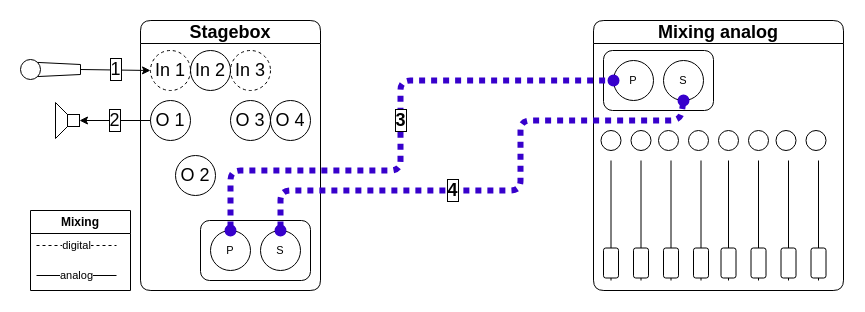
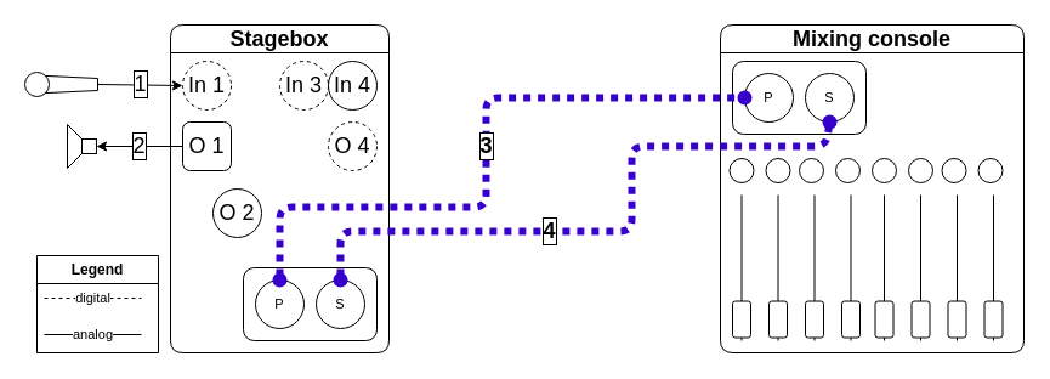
- <mxCell id="22" value="Mixing analog" style="swimlane;whiteSpace=wrap;html=1;rounded=1;fontFamily=Helvetica;fontSize=18;fontColor=default;fillColor=none;" parent="1" vertex="1"><mxGeometry x="593" width="250" height="270" as="geometry" y="20" /></mxCell>
+ <mxCell id="22" value="Mixing console" style="swimlane;whiteSpace=wrap;html=1;rounded=1;fontFamily=Helvetica;fontSize=18;fontColor=default;fillColor=none;" parent="1" vertex="1"><mxGeometry x="593" width="250" height="270" as="geometry" y="20" /></mxCell>
- <mxCell id="11" value="In 2" style="ellipse;whiteSpace=wrap;html=1;aspect=fixed;rounded=1;fontFamily=Helvetica;fontSize=18;fontColor=default;fillColor=none;" parent="9" vertex="1"><mxGeometry x="50" y="30" width="40" height="40" as="geometry" /></mxCell>
+ <mxCell id="13" value="In 4" style="ellipse;whiteSpace=wrap;html=1;aspect=fixed;rounded=1;fontFamily=Helvetica;fontSize=18;fontColor=default;fillColor=none;" parent="9" vertex="1"><mxGeometry x="130" y="30" width="40" height="40" as="geometry" /></mxCell>
- <mxCell id="14" value="O 1" style="ellipse;whiteSpace=wrap;html=1;aspect=fixed;rounded=1;fontFamily=Helvetica;fontSize=18;fontColor=default;fillColor=none;" parent="9" vertex="1"><mxGeometry x="10" y="80" width="40" height="40" as="geometry" /></mxCell>
+ <mxCell id="14" value="O 1" style="whiteSpace=wrap;html=1;aspect=fixed;fontFamily=Helvetica;fontSize=18;fontColor=default;fillColor=none;rounded=1;" parent="9" vertex="1"><mxGeometry x="10" y="80" width="40" height="40" as="geometry" /></mxCell>
- <mxCell id="16" value="O 3" style="ellipse;whiteSpace=wrap;html=1;aspect=fixed;rounded=1;fontFamily=Helvetica;fontSize=18;fontColor=default;fillColor=none;" parent="9" vertex="1"><mxGeometry x="90" y="80" width="40" height="40" as="geometry" /></mxCell>
- <mxCell id="17" value="O 4" style="ellipse;whiteSpace=wrap;html=1;aspect=fixed;rounded=1;fontFamily=Helvetica;fontSize=18;fontColor=default;fillColor=none;" parent="9" vertex="1"><mxGeometry x="130" y="80" width="40" height="40" as="geometry" /></mxCell>
+ <mxCell id="17" value="O 4" style="ellipse;whiteSpace=wrap;html=1;aspect=fixed;rounded=1;fontFamily=Helvetica;fontSize=18;fontColor=default;fillColor=none;dashed=1;" parent="9" vertex="1"><mxGeometry x="130" y="80" width="40" height="40" as="geometry" /></mxCell>
- <mxCell id="68" value="Mixing" style="swimlane;whiteSpace=wrap;html=1;" parent="1" vertex="1"><mxGeometry x="30" y="210" width="100" height="80" as="geometry" /></mxCell>
+ <mxCell id="68" value="Legend" style="swimlane;whiteSpace=wrap;html=1;" parent="1" vertex="1"><mxGeometry x="30" y="210" width="100" height="80" as="geometry" /></mxCell>
